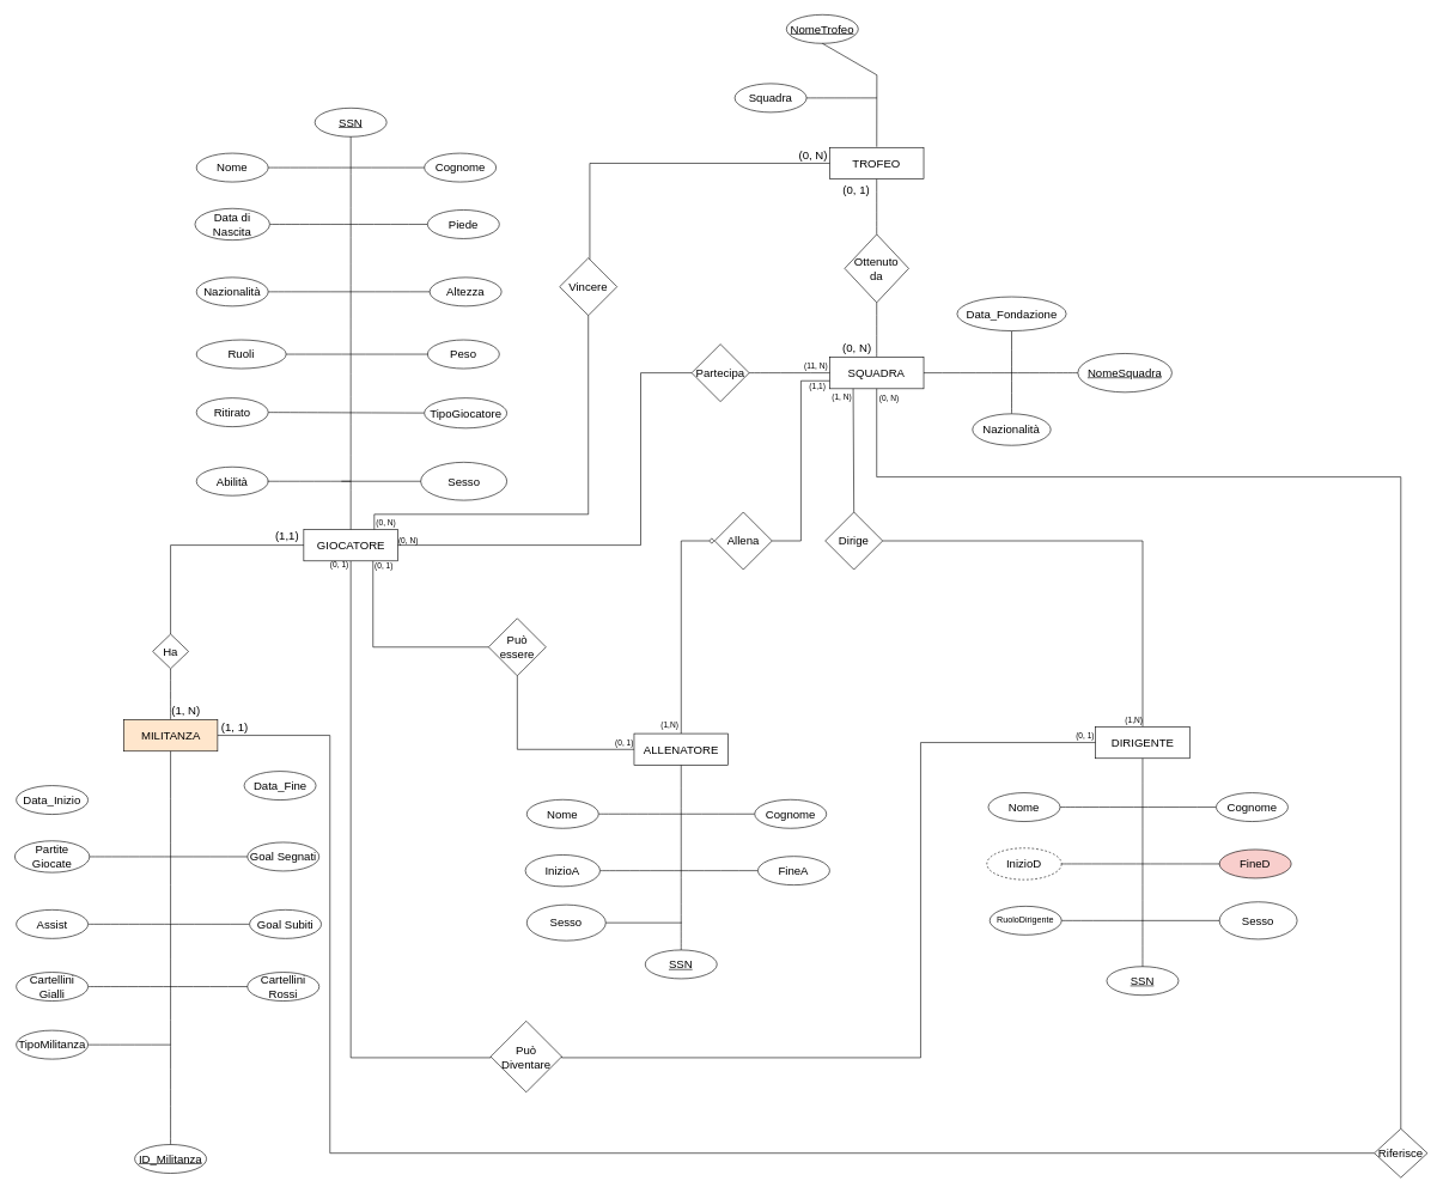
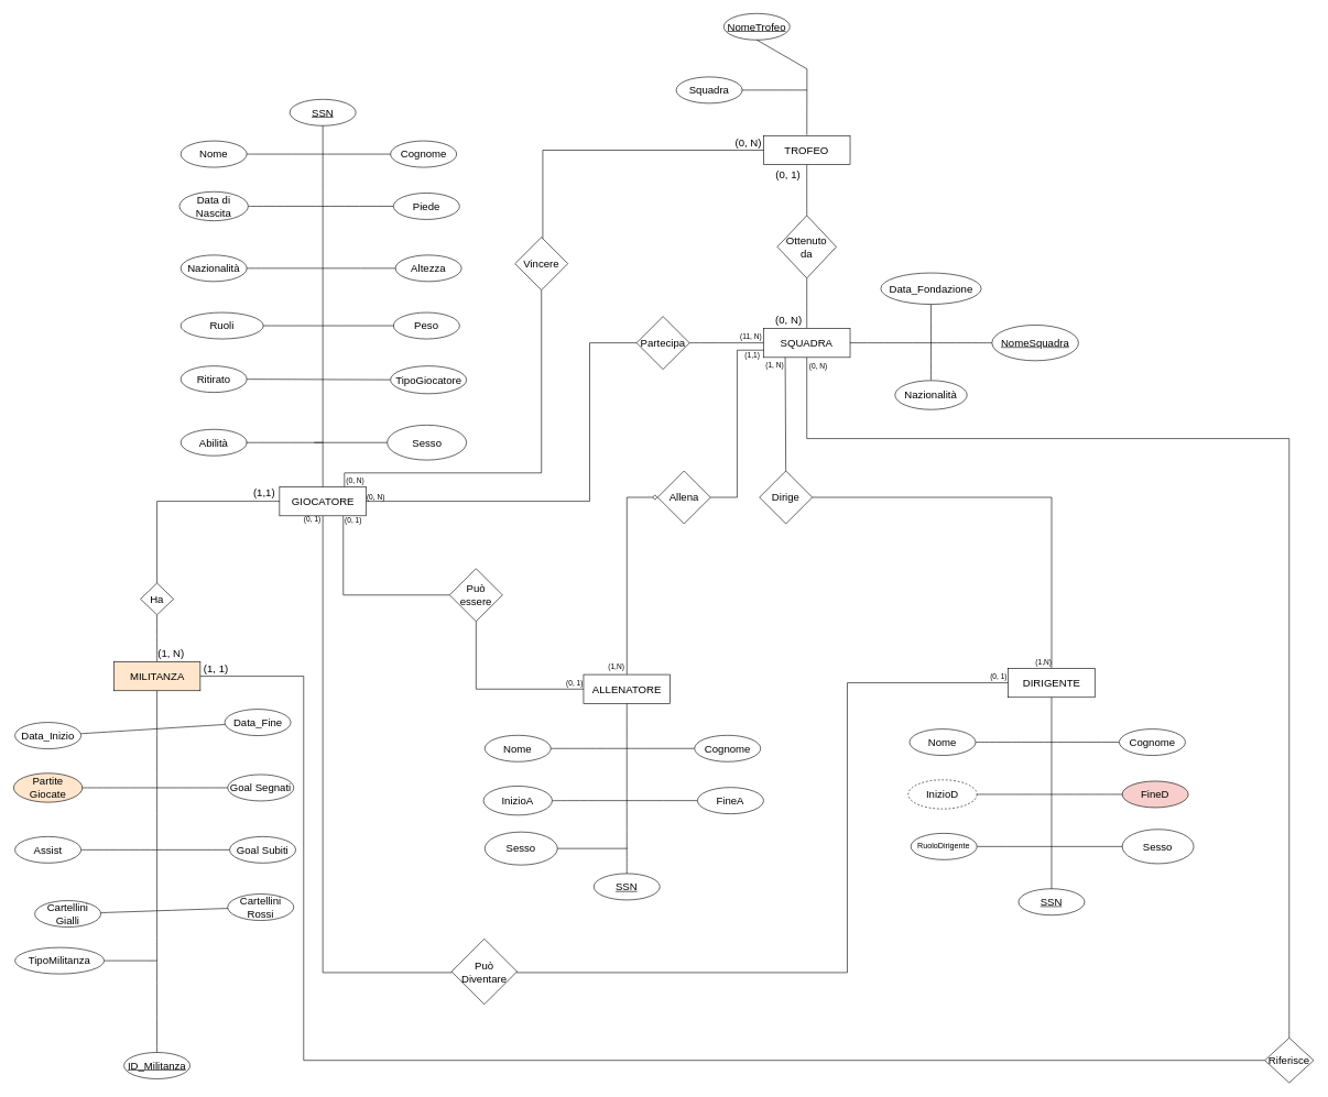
+ <mxCell id="28" value="" style="edgeStyle=none;curved=1;rounded=0;orthogonalLoop=1;jettySize=auto;html=1;fontSize=12;startSize=8;endSize=8;endArrow=none;endFill=0;" parent="1" source="29" target="30" edge="1"><mxGeometry relative="1" as="geometry" /></mxCell>
- <mxCell id="34" value="Partite Giocate" style="ellipse;whiteSpace=wrap;html=1;align=center;fontSize=16;flipV=0;flipH=0;" parent="1" vertex="1"><mxGeometry x="20" y="1171" width="104" height="44" as="geometry" /></mxCell>
+ <mxCell id="34" value="Partite Giocate" style="ellipse;whiteSpace=wrap;html=1;align=center;fontSize=16;flipV=0;flipH=0;fillColor=#ffe6cc;" parent="1" vertex="1"><mxGeometry x="20" y="1171" width="104" height="44" as="geometry" /></mxCell>
- <mxCell id="39" value="Cartellini Gialli" style="ellipse;whiteSpace=wrap;html=1;align=center;fontSize=16;flipV=0;flipH=0;" parent="1" vertex="1"><mxGeometry x="22" y="1354" width="100" height="40" as="geometry" /></mxCell>
+ <mxCell id="39" value="Cartellini Gialli" style="ellipse;whiteSpace=wrap;html=1;align=center;fontSize=16;flipV=0;flipH=0;" parent="1" vertex="1"><mxGeometry x="52" y="1364" width="100" height="40" as="geometry" /></mxCell>
- <mxCell id="41" value="TipoMilitanza" style="ellipse;whiteSpace=wrap;html=1;align=center;fontSize=16;flipV=0;flipH=0;" parent="1" vertex="1"><mxGeometry x="22" y="1435" width="100" height="40" as="geometry" /></mxCell>
+ <mxCell id="41" value="TipoMilitanza" style="ellipse;whiteSpace=wrap;html=1;align=center;fontSize=16;flipV=0;flipH=0;" parent="1" vertex="1"><mxGeometry x="22" y="1435" width="135" height="40" as="geometry" /></mxCell>
